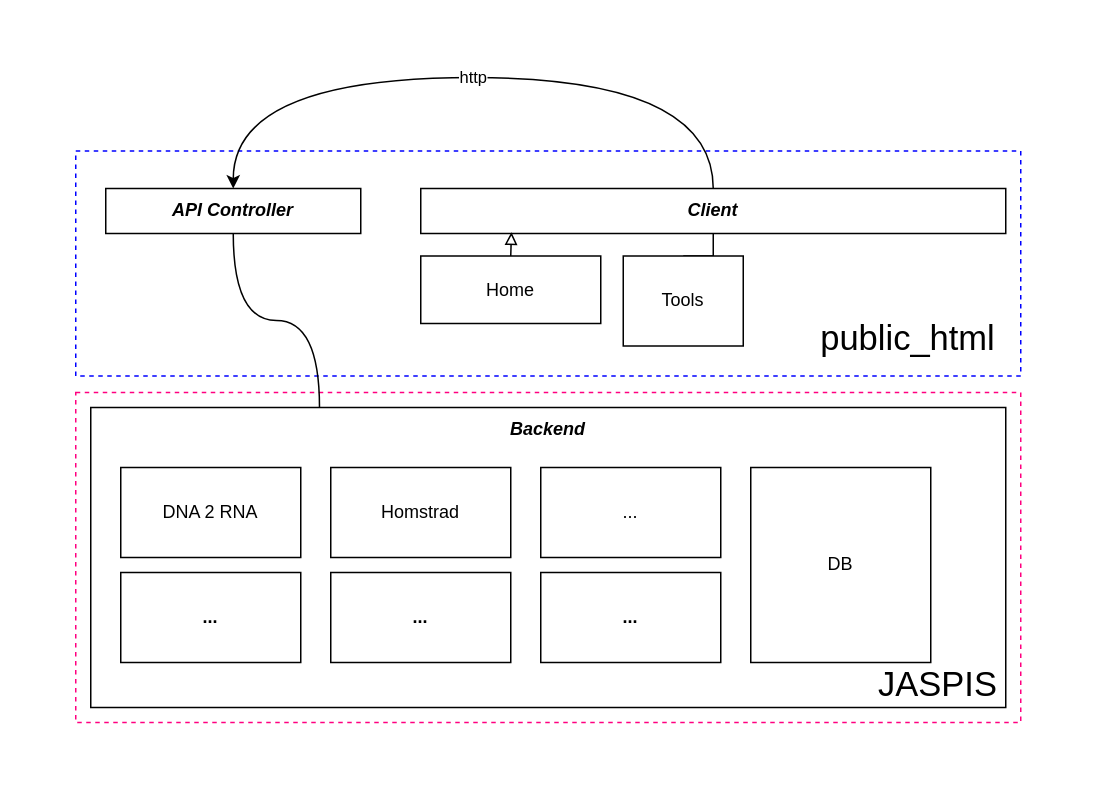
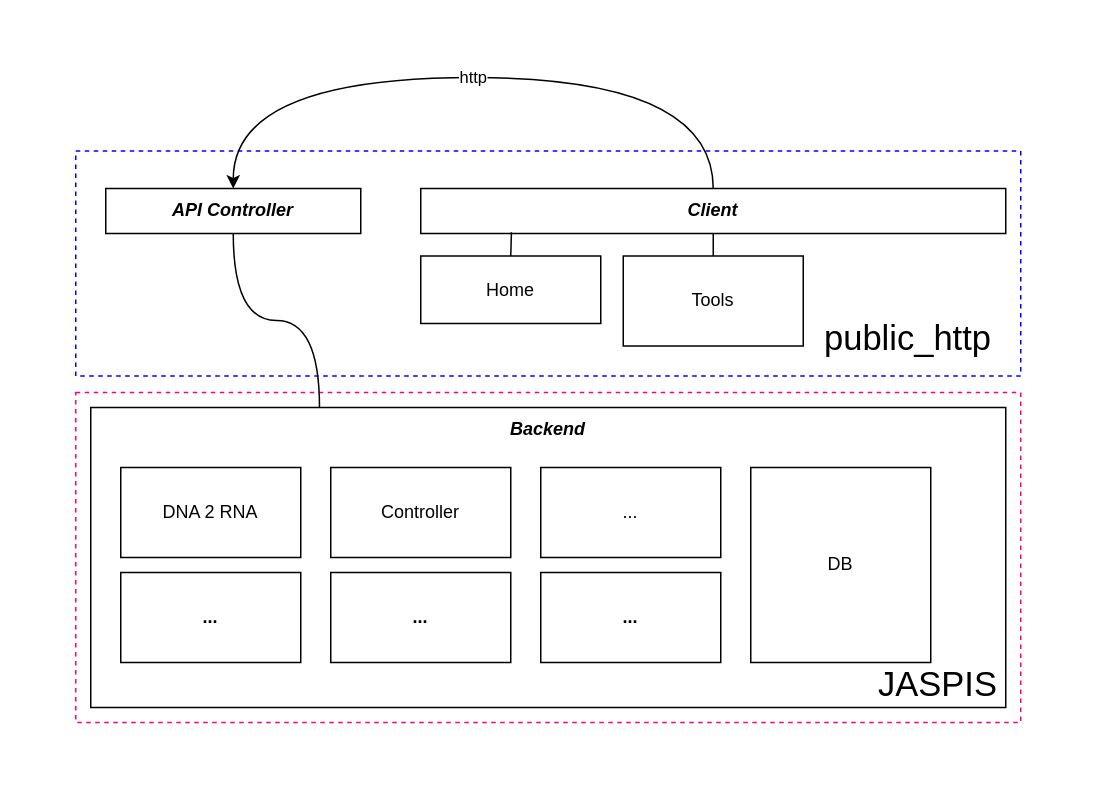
- <mxCell id="20" style="edgeStyle=orthogonalEdgeStyle;rounded=0;orthogonalLoop=1;jettySize=auto;html=1;exitX=0.5;exitY=0;exitDx=0;exitDy=0;entryX=0.155;entryY=0.971;entryDx=0;entryDy=0;entryPerimeter=0;endArrow=block;endFill=0;" edge="1" parent="1" source="17" target="15"><mxGeometry relative="1" as="geometry" /></mxCell>
+ <mxCell id="20" style="edgeStyle=orthogonalEdgeStyle;rounded=0;orthogonalLoop=1;jettySize=auto;html=1;exitX=0.5;exitY=0;exitDx=0;exitDy=0;entryX=0.155;entryY=0.971;entryDx=0;entryDy=0;entryPerimeter=0;endArrow=none;endFill=0;" edge="1" parent="1" source="17" target="15"><mxGeometry relative="1" as="geometry" /></mxCell>
- <mxCell id="19" value="Tools" style="rounded=0;whiteSpace=wrap;html=1;" vertex="1" parent="1"><mxGeometry x="415" y="170" width="80" height="60" as="geometry" /></mxCell>
+ <mxCell id="19" value="Tools" style="rounded=0;whiteSpace=wrap;html=1;" vertex="1" parent="1"><mxGeometry x="415" y="170" width="120" height="60" as="geometry" /></mxCell>
- <mxCell id="16" value="&lt;font style=&quot;font-size: 23px;&quot;&gt;public_html&lt;/font&gt;" style="text;html=1;align=center;verticalAlign=middle;whiteSpace=wrap;rounded=0;" vertex="1" parent="1"><mxGeometry x="550" y="210" width="110" height="30" as="geometry" /></mxCell>
+ <mxCell id="16" value="&lt;font style=&quot;font-size: 23px;&quot;&gt;public_http&lt;/font&gt;" style="text;html=1;align=center;verticalAlign=middle;whiteSpace=wrap;rounded=0;" vertex="1" parent="1"><mxGeometry x="550" y="210" width="110" height="30" as="geometry" /></mxCell>
- <mxCell id="8" value="Homstrad" style="rounded=0;whiteSpace=wrap;html=1;" vertex="1" parent="1"><mxGeometry x="220" y="311" width="120" height="60" as="geometry" /></mxCell>
+ <mxCell id="8" value="Controller" style="rounded=0;whiteSpace=wrap;html=1;" vertex="1" parent="1"><mxGeometry x="220" y="311" width="120" height="60" as="geometry" /></mxCell>
